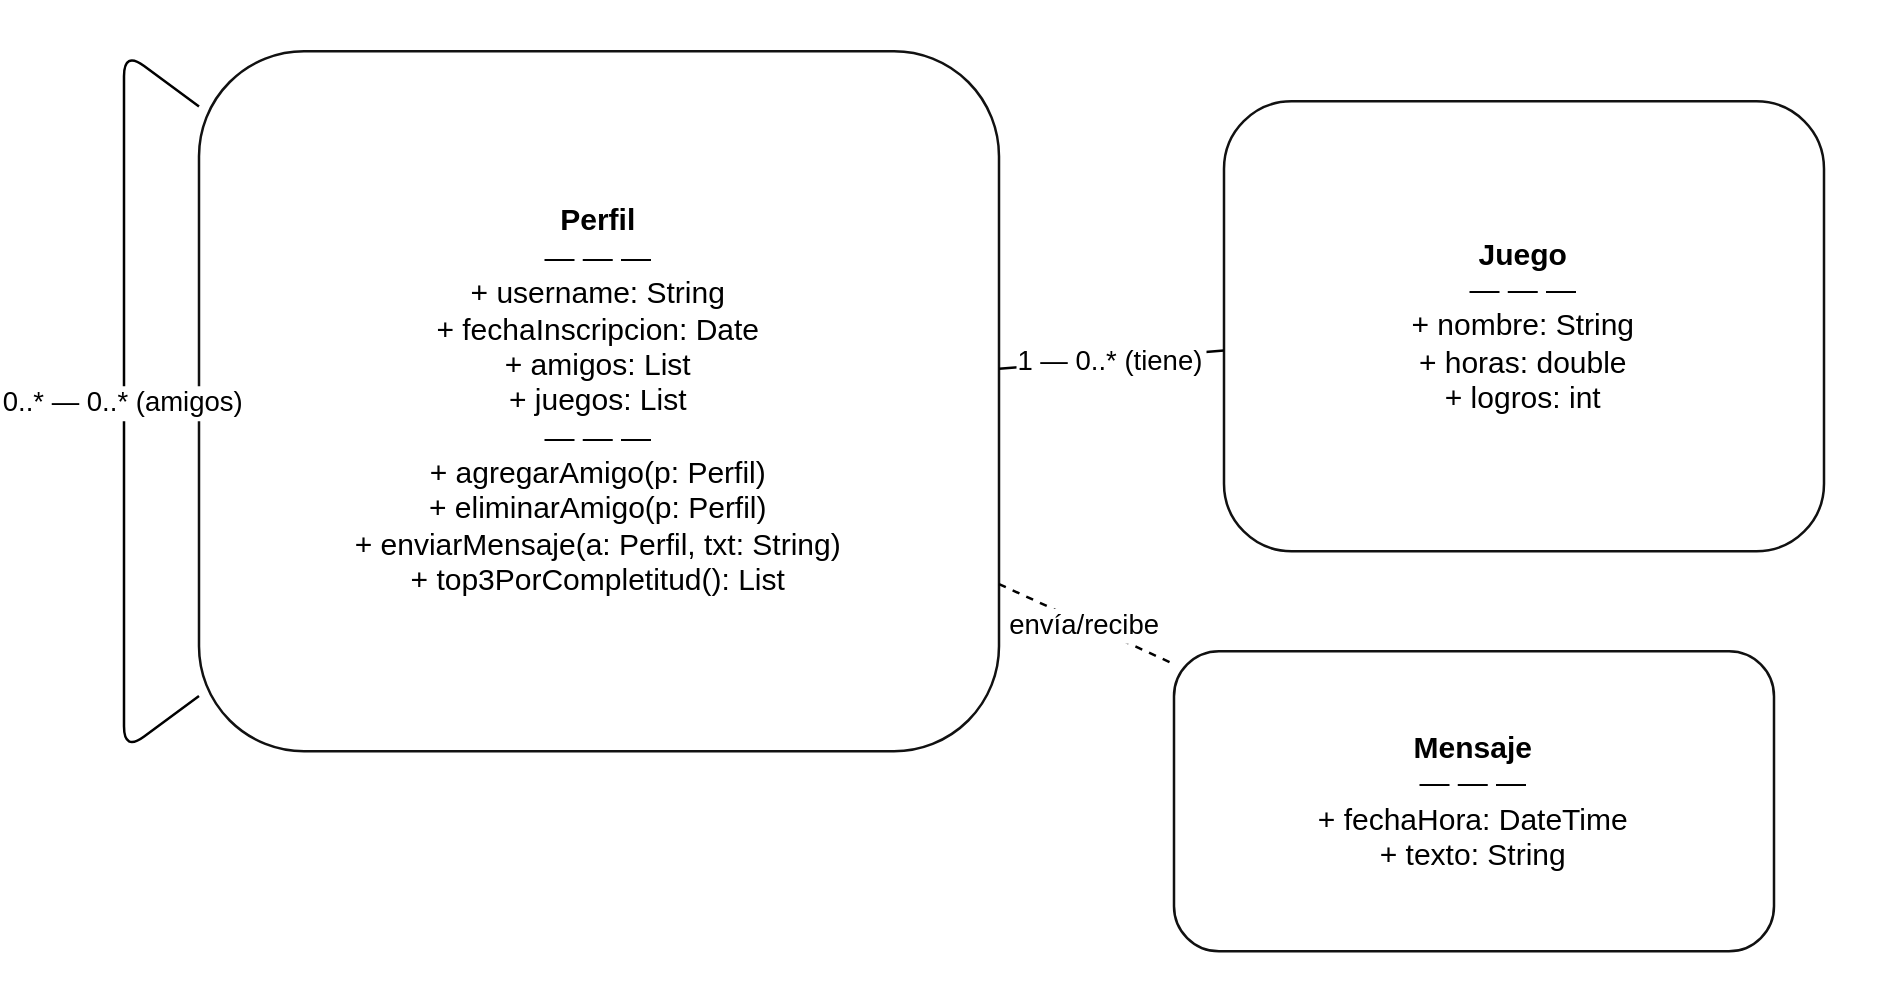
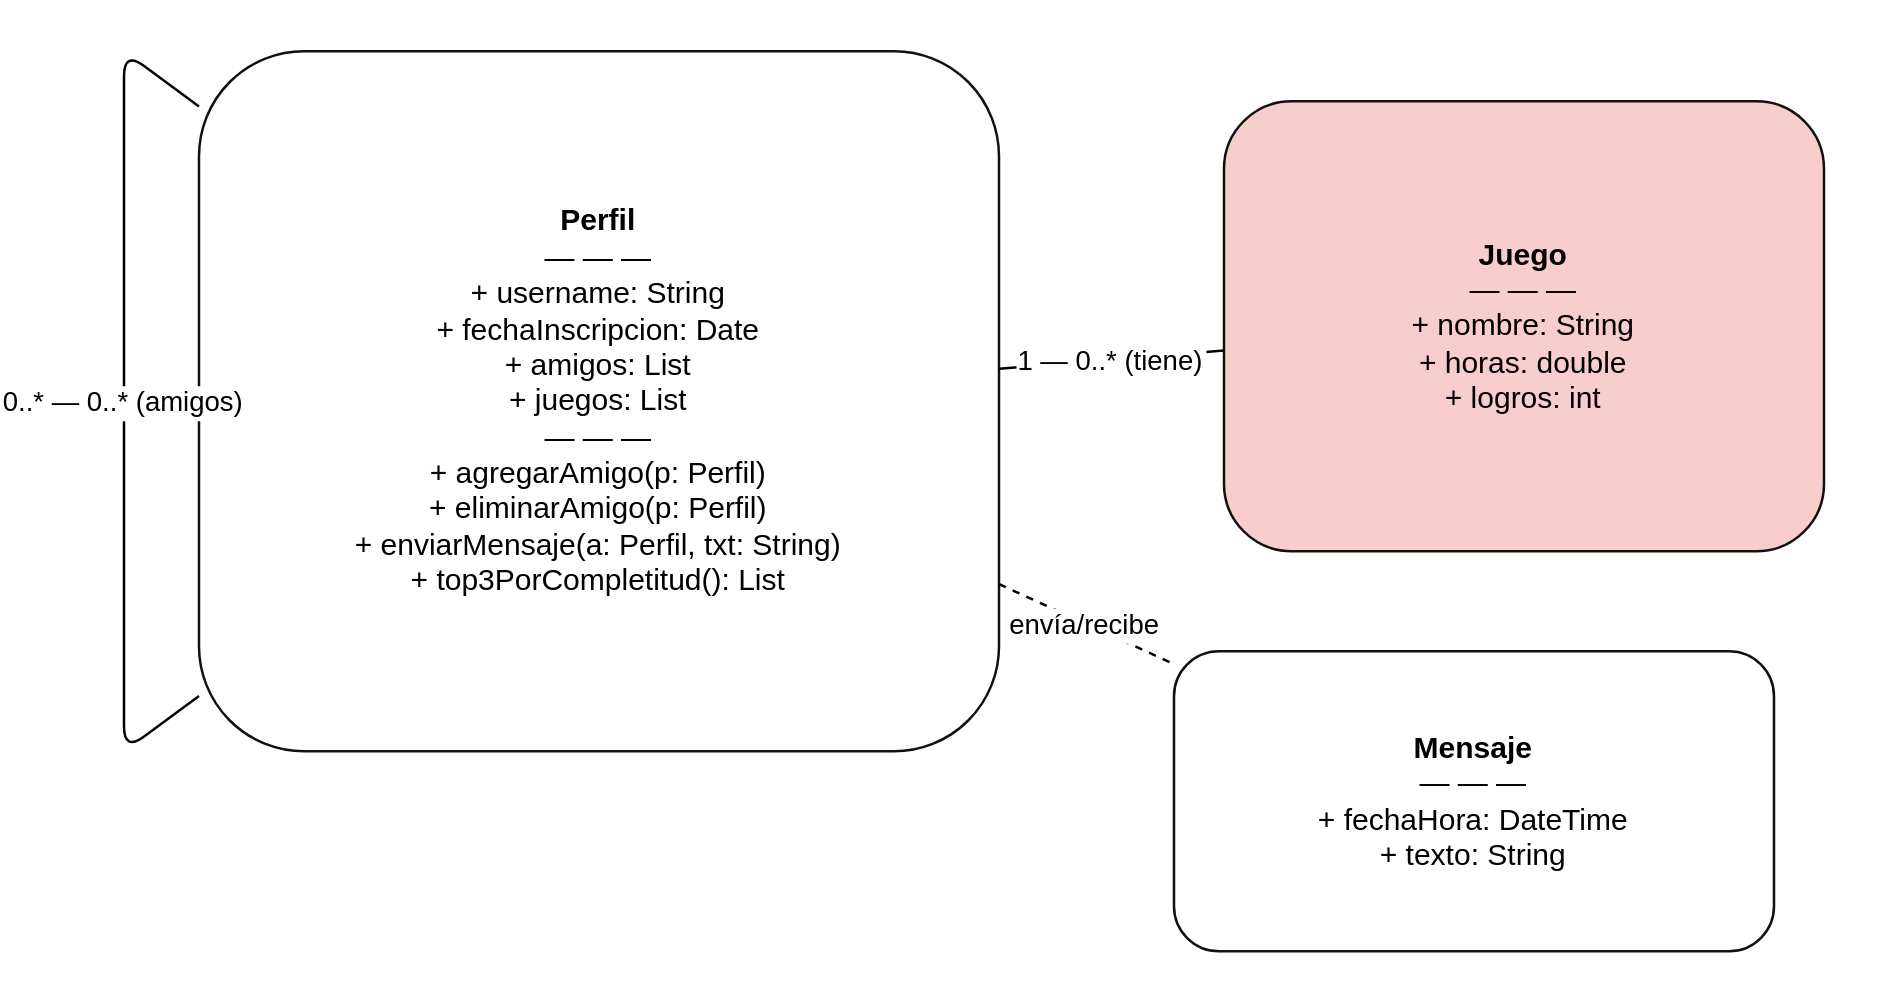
- <mxCell id="3" value="&lt;b&gt;Juego&lt;/b&gt;&#10;— — —&#10;+ nombre: String&#10;+ horas: double&#10;+ logros: int" style="rounded=1;whiteSpace=wrap;html=1;spacing=8;strokeColor=#111111;" vertex="1" parent="1"><mxGeometry x="460" y="40" width="240" height="180" as="geometry" /></mxCell>
+ <mxCell id="3" value="&lt;b&gt;Juego&lt;/b&gt;&#10;— — —&#10;+ nombre: String&#10;+ horas: double&#10;+ logros: int" style="rounded=1;whiteSpace=wrap;html=1;spacing=8;strokeColor=#111111;fillColor=#f8cecc;" vertex="1" parent="1"><mxGeometry x="460" y="40" width="240" height="180" as="geometry" /></mxCell>
